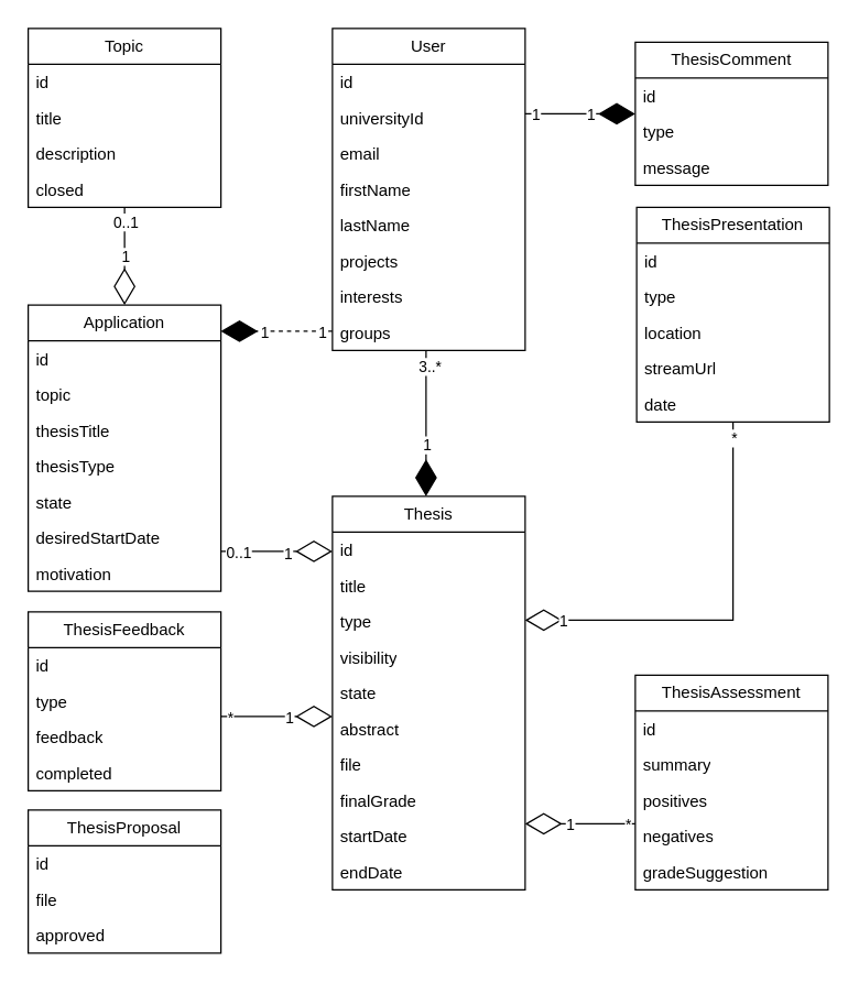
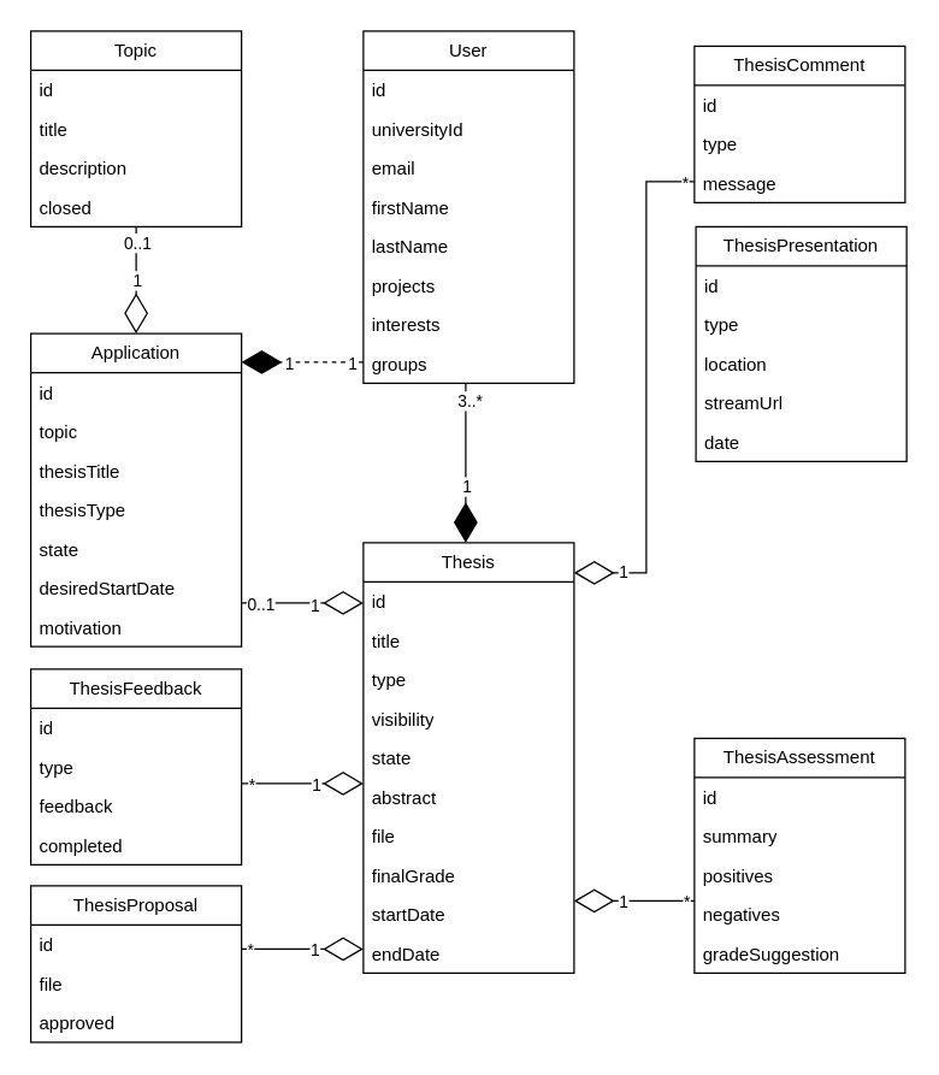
- <mxCell id="60" value="" style="endArrow=diamondThin;endFill=1;endSize=24;html=1;rounded=0;edgeStyle=orthogonalEdgeStyle;" parent="1" source="36" target="27" edge="1"><mxGeometry width="160" relative="1" as="geometry"><mxPoint x="429" y="-20" as="sourcePoint" /><mxPoint x="469" y="90" as="targetPoint" /><Array as="points"><mxPoint x="399" y="82" /><mxPoint x="399" y="82" /></Array></mxGeometry></mxCell>
- <mxCell id="61" value="1" style="edgeLabel;html=1;align=center;verticalAlign=middle;resizable=0;points=[];" parent="60" vertex="1" connectable="0"><mxGeometry x="0.256" relative="1" as="geometry"><mxPoint x="-3" as="offset" /></mxGeometry></mxCell>
- <mxCell id="62" value="1" style="edgeLabel;html=1;align=center;verticalAlign=middle;resizable=0;points=[];" parent="60" vertex="1" connectable="0"><mxGeometry x="-0.772" relative="1" as="geometry"><mxPoint x="-2" as="offset" /></mxGeometry></mxCell>
+ <mxCell id="69" value="" style="endArrow=diamondThin;endFill=0;endSize=24;html=1;rounded=0;edgeStyle=orthogonalEdgeStyle;" parent="1" source="27" target="10" edge="1"><mxGeometry width="160" relative="1" as="geometry"><mxPoint x="279" y="290" as="sourcePoint" /><mxPoint x="379" y="613" as="targetPoint" /><Array as="points"><mxPoint x="429" y="120" /><mxPoint x="429" y="380" /></Array></mxGeometry></mxCell>
+ <mxCell id="70" value="1" style="edgeLabel;html=1;align=center;verticalAlign=middle;resizable=0;points=[];" parent="69" vertex="1" connectable="0"><mxGeometry x="0.884" y="-1" relative="1" as="geometry"><mxPoint x="12" as="offset" /></mxGeometry></mxCell>
+ <mxCell id="71" value="*" style="edgeLabel;html=1;align=center;verticalAlign=middle;resizable=0;points=[];" parent="69" vertex="1" connectable="0"><mxGeometry x="-0.966" relative="1" as="geometry"><mxPoint x="-1" as="offset" /></mxGeometry></mxCell>
- <mxCell id="78" value="" style="endArrow=diamondThin;endFill=0;endSize=24;html=1;rounded=0;edgeStyle=orthogonalEdgeStyle;" parent="1" source="45" target="10" edge="1"><mxGeometry width="160" relative="1" as="geometry"><mxPoint x="-41" y="770" as="sourcePoint" /><mxPoint x="239" y="691" as="targetPoint" /><Array as="points"><mxPoint x="532" y="450" /></Array></mxGeometry></mxCell>
- <mxCell id="79" value="1" style="edgeLabel;html=1;align=center;verticalAlign=middle;resizable=0;points=[];" parent="78" vertex="1" connectable="0"><mxGeometry x="0.742" relative="1" as="geometry"><mxPoint x="-11" as="offset" /></mxGeometry></mxCell>
- <mxCell id="80" value="*" style="edgeLabel;html=1;align=center;verticalAlign=middle;resizable=0;points=[];" parent="78" vertex="1" connectable="0"><mxGeometry x="-0.919" relative="1" as="geometry"><mxPoint y="-1" as="offset" /></mxGeometry></mxCell>
+ <mxCell id="72" value="" style="endArrow=diamondThin;endFill=0;endSize=24;html=1;rounded=0;edgeStyle=orthogonalEdgeStyle;" parent="1" source="51" target="10" edge="1"><mxGeometry width="160" relative="1" as="geometry"><mxPoint x="648" y="570" as="sourcePoint" /><mxPoint x="388" y="639" as="targetPoint" /><Array as="points"><mxPoint x="201" y="630" /><mxPoint x="201" y="630" /></Array></mxGeometry></mxCell>
+ <mxCell id="73" value="1" style="edgeLabel;html=1;align=center;verticalAlign=middle;resizable=0;points=[];" parent="72" vertex="1" connectable="0"><mxGeometry x="0.855" relative="1" as="geometry"><mxPoint x="-27" as="offset" /></mxGeometry></mxCell>
+ <mxCell id="74" value="*" style="edgeLabel;html=1;align=center;verticalAlign=middle;resizable=0;points=[];" parent="72" vertex="1" connectable="0"><mxGeometry x="-0.959" relative="1" as="geometry"><mxPoint x="3" as="offset" /></mxGeometry></mxCell>
